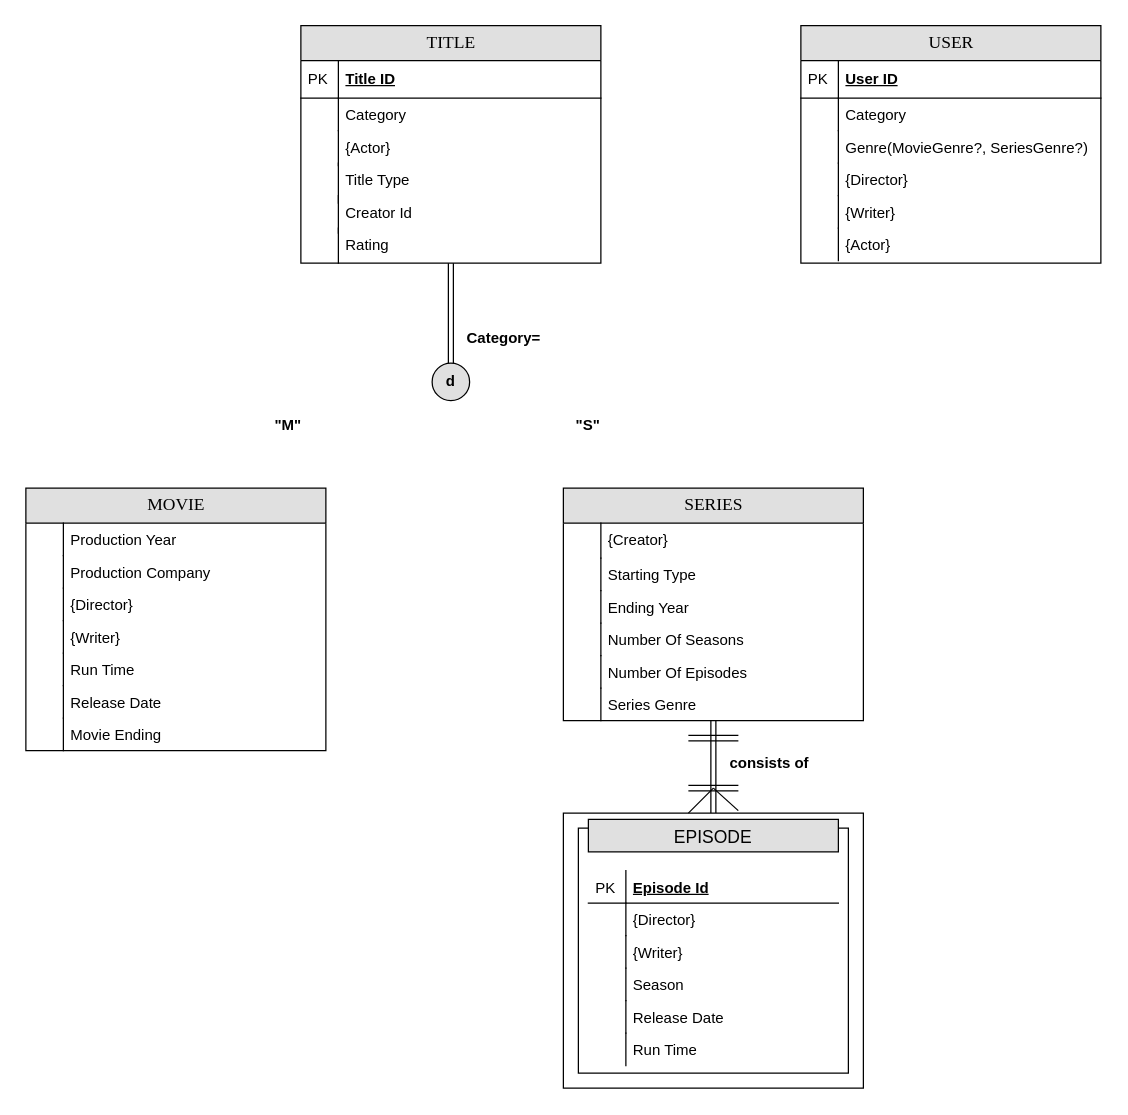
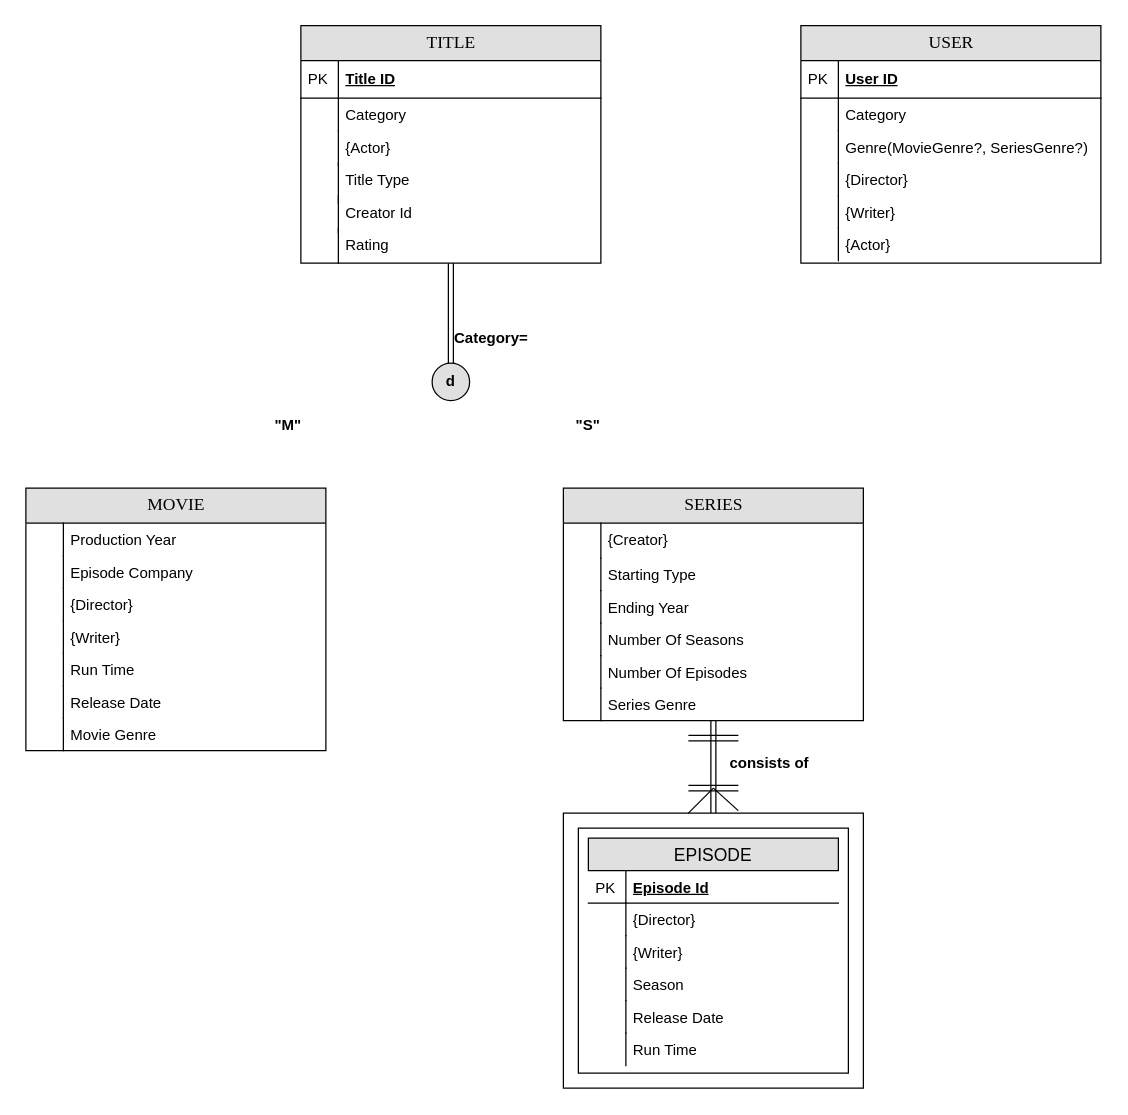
- <mxCell id="45" value="Category=" style="text;html=1;strokeColor=none;fillColor=none;align=center;verticalAlign=middle;whiteSpace=wrap;rounded=0;fontStyle=1" vertex="1" parent="1"><mxGeometry x="355" y="260" width="95" height="20" as="geometry" /></mxCell>
+ <mxCell id="45" value="Category=" style="text;html=1;strokeColor=none;fillColor=none;align=center;verticalAlign=middle;whiteSpace=wrap;rounded=0;fontStyle=1" vertex="1" parent="1"><mxGeometry x="345" y="260" width="95" height="20" as="geometry" /></mxCell>
- <mxCell id="31" value="Production Company" style="shape=partialRectangle;top=0;left=0;right=0;bottom=0;align=left;verticalAlign=top;fillColor=none;spacingLeft=34;spacingRight=4;overflow=hidden;rotatable=0;points=[[0,0.5],[1,0.5]];portConstraint=eastwest;dropTarget=0;fontSize=12;" vertex="1" parent="28"><mxGeometry y="54" width="240" height="26" as="geometry" /></mxCell>
+ <mxCell id="31" value="Episode Company" style="shape=partialRectangle;top=0;left=0;right=0;bottom=0;align=left;verticalAlign=top;fillColor=none;spacingLeft=34;spacingRight=4;overflow=hidden;rotatable=0;points=[[0,0.5],[1,0.5]];portConstraint=eastwest;dropTarget=0;fontSize=12;" vertex="1" parent="28"><mxGeometry y="54" width="240" height="26" as="geometry" /></mxCell>
- <mxCell id="41" value="Movie Ending" style="shape=partialRectangle;top=0;left=0;right=0;bottom=0;html=1;align=left;verticalAlign=top;fillColor=none;spacingLeft=34;spacingRight=4;whiteSpace=wrap;overflow=hidden;rotatable=0;points=[[0,0.5],[1,0.5]];portConstraint=eastwest;dropTarget=0;" parent="28" vertex="1"><mxGeometry y="184" width="240" height="26" as="geometry" /></mxCell>
+ <mxCell id="41" value="Movie Genre" style="shape=partialRectangle;top=0;left=0;right=0;bottom=0;html=1;align=left;verticalAlign=top;fillColor=none;spacingLeft=34;spacingRight=4;whiteSpace=wrap;overflow=hidden;rotatable=0;points=[[0,0.5],[1,0.5]];portConstraint=eastwest;dropTarget=0;" parent="28" vertex="1"><mxGeometry y="184" width="240" height="26" as="geometry" /></mxCell>
- <mxCell id="63" value="EPISODE" style="text;align=center;verticalAlign=middle;spacingLeft=4;spacingRight=4;strokeColor=#000000;fillColor=#e0e0e0;rotatable=0;points=[[0,0.5],[1,0.5]];portConstraint=eastwest;fontSize=14;spacing=2;" vertex="1" parent="1"><mxGeometry x="470" y="655" width="200" height="26" as="geometry" /></mxCell>
+ <mxCell id="63" value="EPISODE" style="text;align=center;verticalAlign=middle;spacingLeft=4;spacingRight=4;strokeColor=#000000;fillColor=#e0e0e0;rotatable=0;points=[[0,0.5],[1,0.5]];portConstraint=eastwest;fontSize=14;spacing=2;" vertex="1" parent="1"><mxGeometry x="470" y="670" width="200" height="26" as="geometry" /></mxCell>
